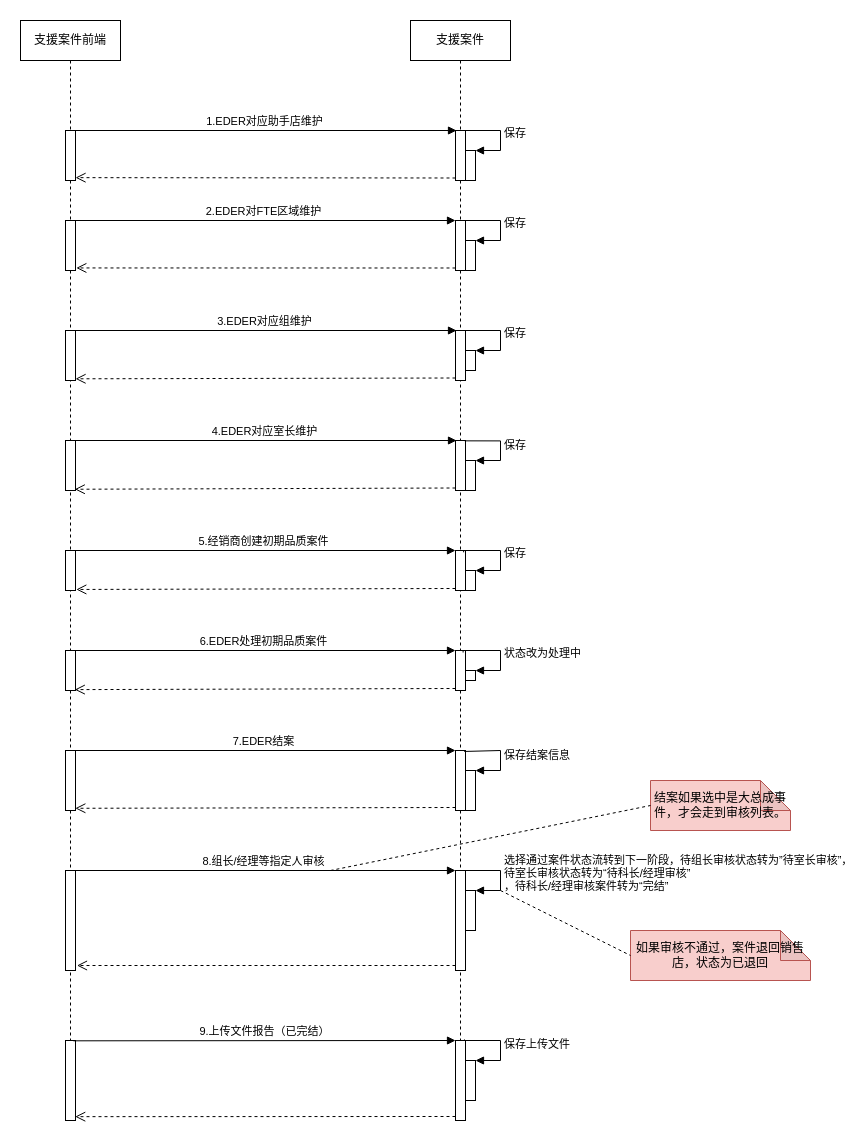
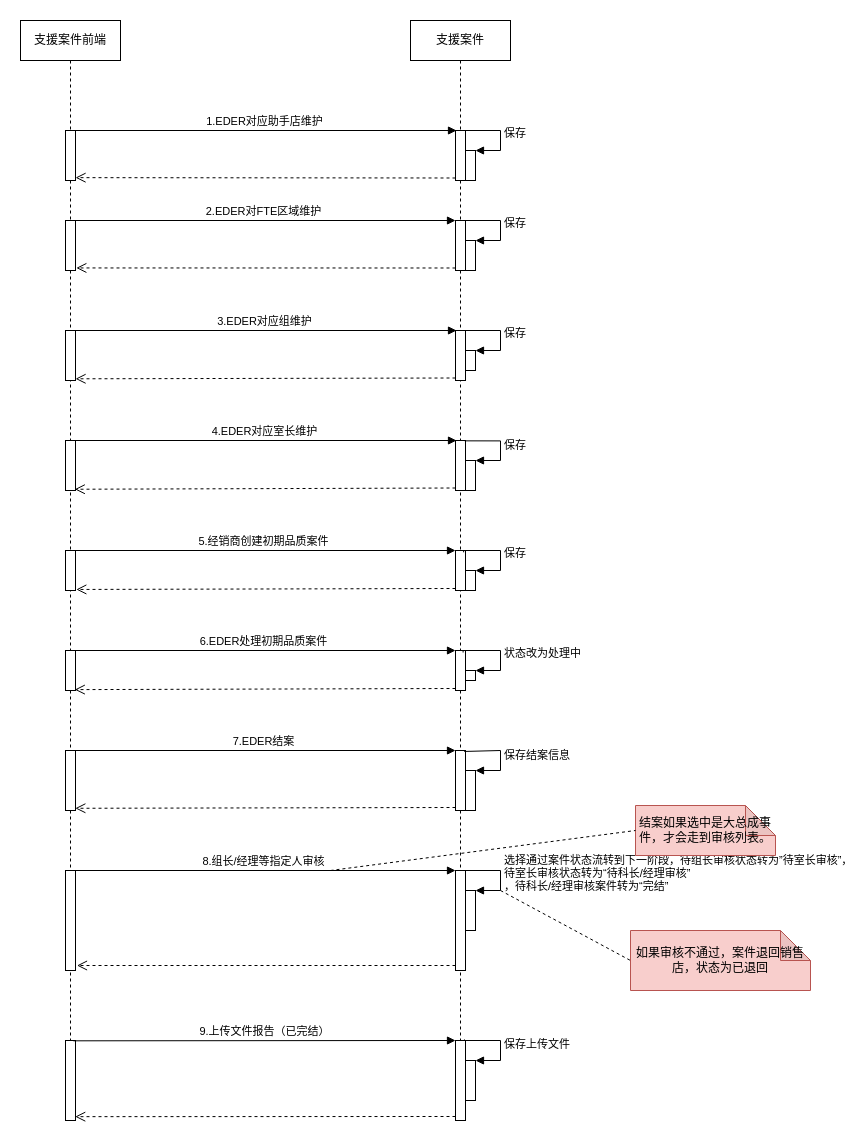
- <mxCell id="52" value="结案如果选中是大总成事件，才会走到审核列表。" style="shape=note;whiteSpace=wrap;html=1;backgroundOutline=1;darkOpacity=0.05;fillColor=#f8cecc;strokeColor=#b85450;" parent="1" vertex="1"><mxGeometry x="650" y="780" width="140" height="50" as="geometry" /></mxCell>
+ <mxCell id="52" value="结案如果选中是大总成事件，才会走到审核列表。" style="shape=note;whiteSpace=wrap;html=1;backgroundOutline=1;darkOpacity=0.05;fillColor=#f8cecc;strokeColor=#b85450;" parent="1" vertex="1"><mxGeometry x="635" y="805" width="140" height="50" as="geometry" /></mxCell>
- <mxCell id="54" value="&lt;span&gt;如果审核不通过，案件退回销售店，状态为已退回&lt;/span&gt;" style="shape=note;whiteSpace=wrap;html=1;backgroundOutline=1;darkOpacity=0.05;fillColor=#f8cecc;strokeColor=#b85450;" parent="1" vertex="1"><mxGeometry x="630" y="930" width="180" height="50" as="geometry" /></mxCell>
+ <mxCell id="54" value="&lt;span&gt;如果审核不通过，案件退回销售店，状态为已退回&lt;/span&gt;" style="shape=note;whiteSpace=wrap;html=1;backgroundOutline=1;darkOpacity=0.05;fillColor=#f8cecc;strokeColor=#b85450;" parent="1" vertex="1"><mxGeometry x="630" y="930" width="180" height="60" as="geometry" /></mxCell>
